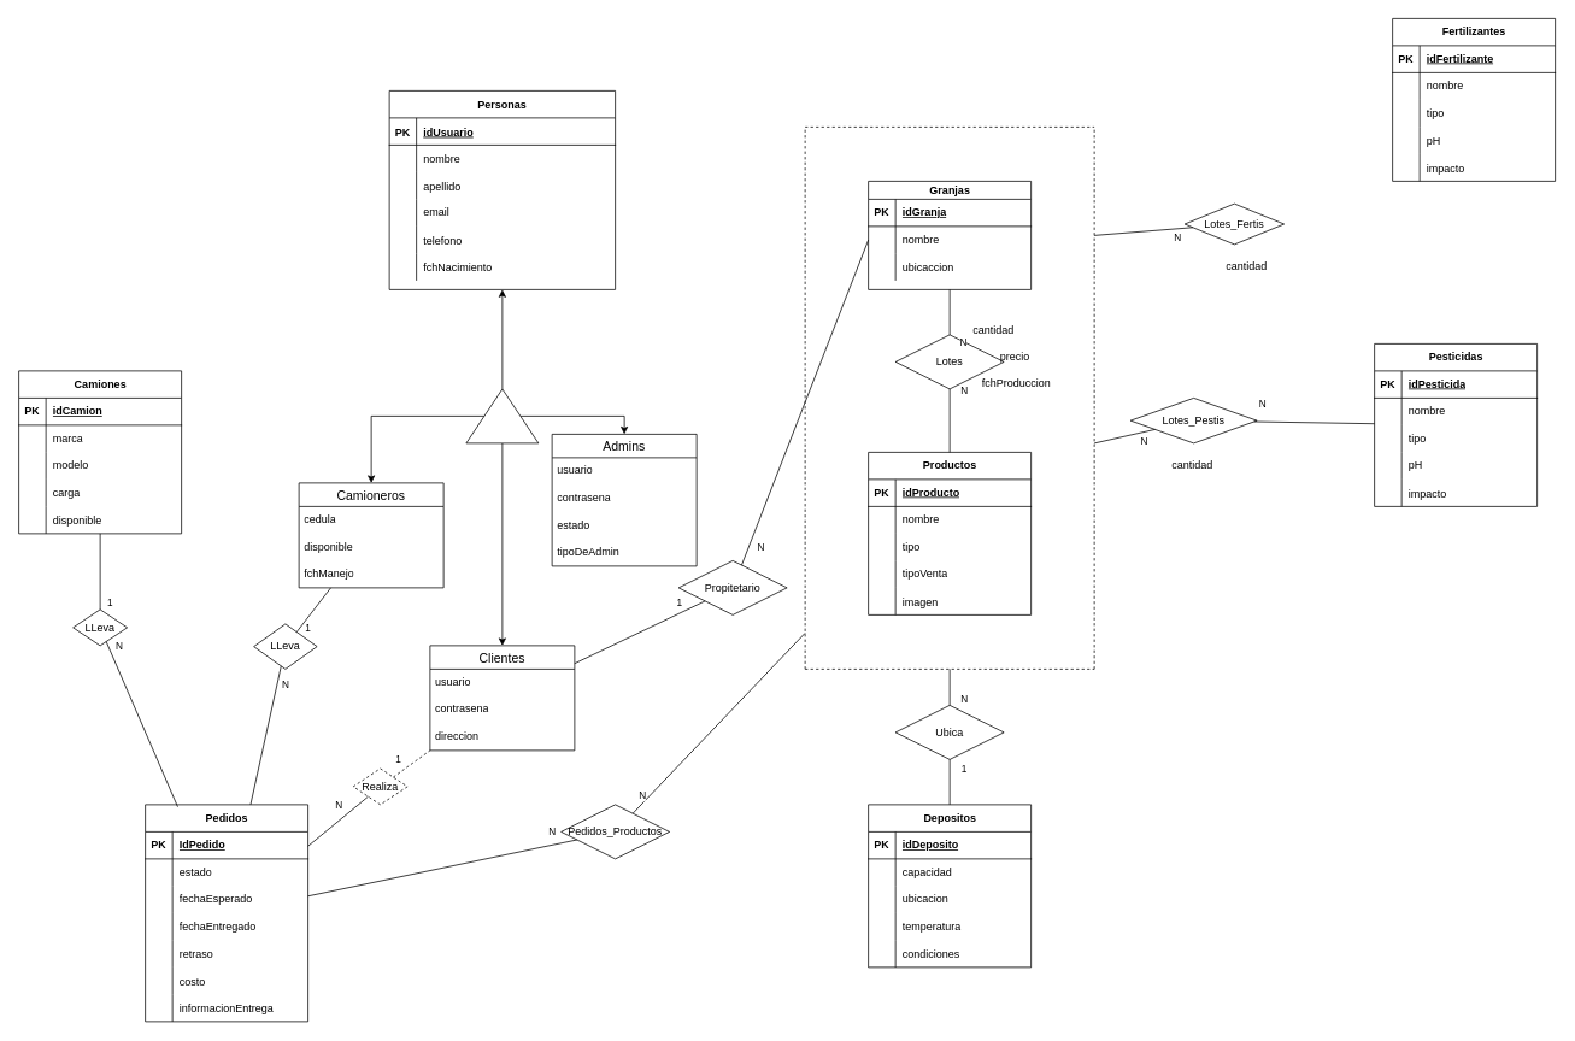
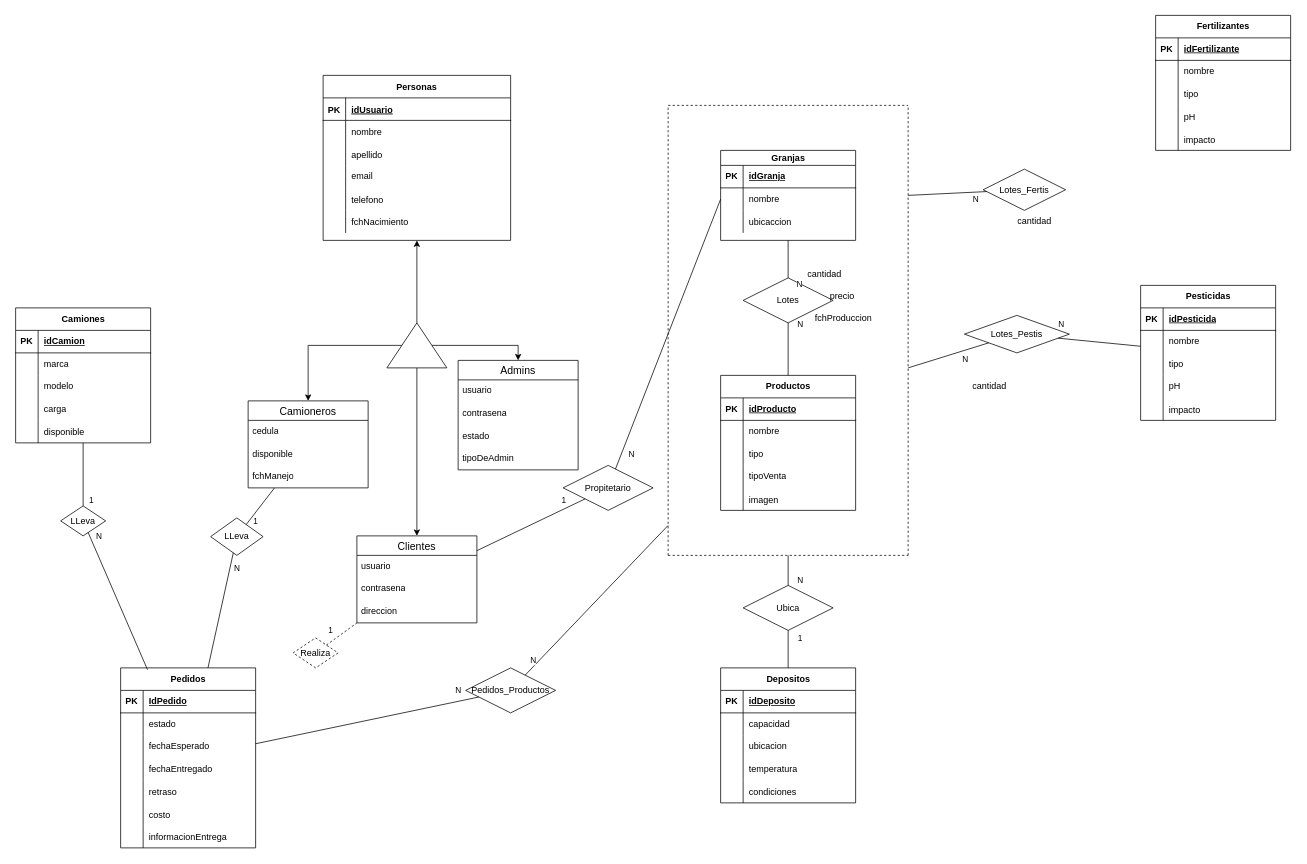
- <mxCell id="170" value="Lotes_Fertis" style="shape=rhombus;perimeter=rhombusPerimeter;whiteSpace=wrap;html=1;align=center;" parent="1" vertex="1"><mxGeometry x="1310" y="225" width="110" height="45" as="geometry" /></mxCell>
+ <mxCell id="170" value="Lotes_Fertis" style="shape=rhombus;perimeter=rhombusPerimeter;whiteSpace=wrap;html=1;align=center;" parent="1" vertex="1"><mxGeometry x="1310" y="225" width="110" height="55" as="geometry" /></mxCell>
- <mxCell id="169" value="Lotes_Pestis" style="shape=rhombus;perimeter=rhombusPerimeter;whiteSpace=wrap;html=1;align=center;" parent="1" vertex="1"><mxGeometry x="1250" y="440" width="140" height="50" as="geometry" /></mxCell>
+ <mxCell id="169" value="Lotes_Pestis" style="shape=rhombus;perimeter=rhombusPerimeter;whiteSpace=wrap;html=1;align=center;" parent="1" vertex="1"><mxGeometry x="1285" y="420" width="140" height="50" as="geometry" /></mxCell>
- <mxCell id="185" value="" style="endArrow=none;html=1;rounded=0;" parent="1" source="56" target="183" edge="1"><mxGeometry relative="1" as="geometry"><mxPoint x="340" y="760" as="sourcePoint" /><mxPoint x="500" y="760" as="targetPoint" /></mxGeometry></mxCell>
- <mxCell id="186" value="N" style="edgeLabel;html=1;align=center;verticalAlign=middle;resizable=0;points=[];" parent="185" vertex="1" connectable="0"><mxGeometry x="-0.284" y="3" relative="1" as="geometry"><mxPoint x="11" y="-24" as="offset" /></mxGeometry></mxCell>
